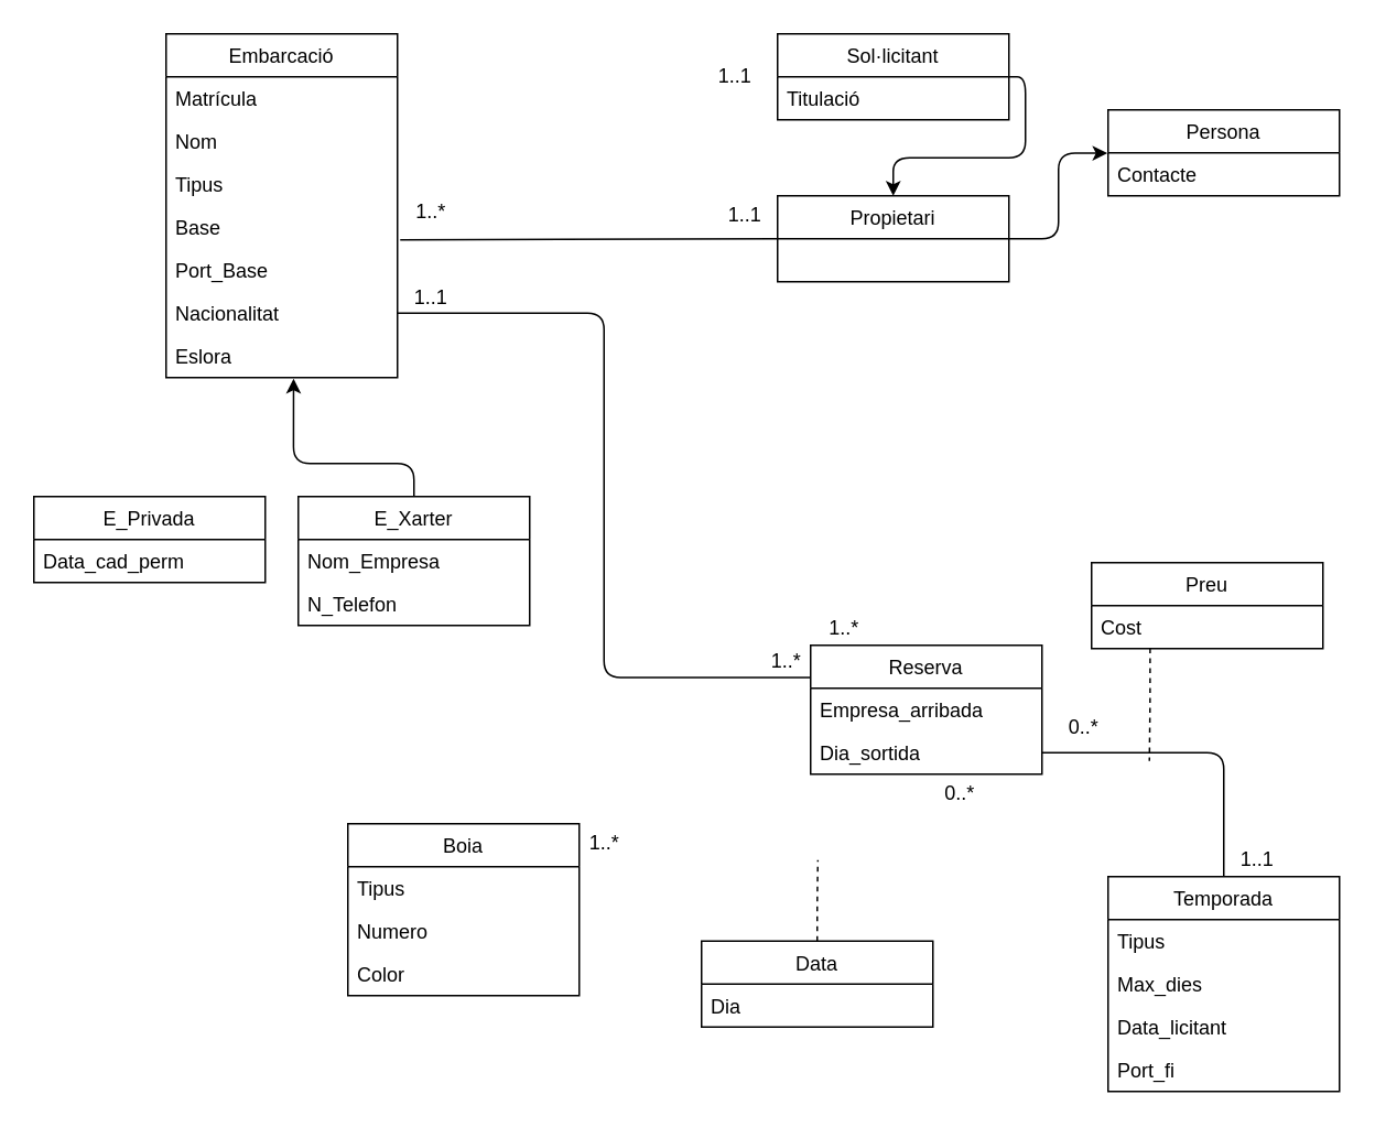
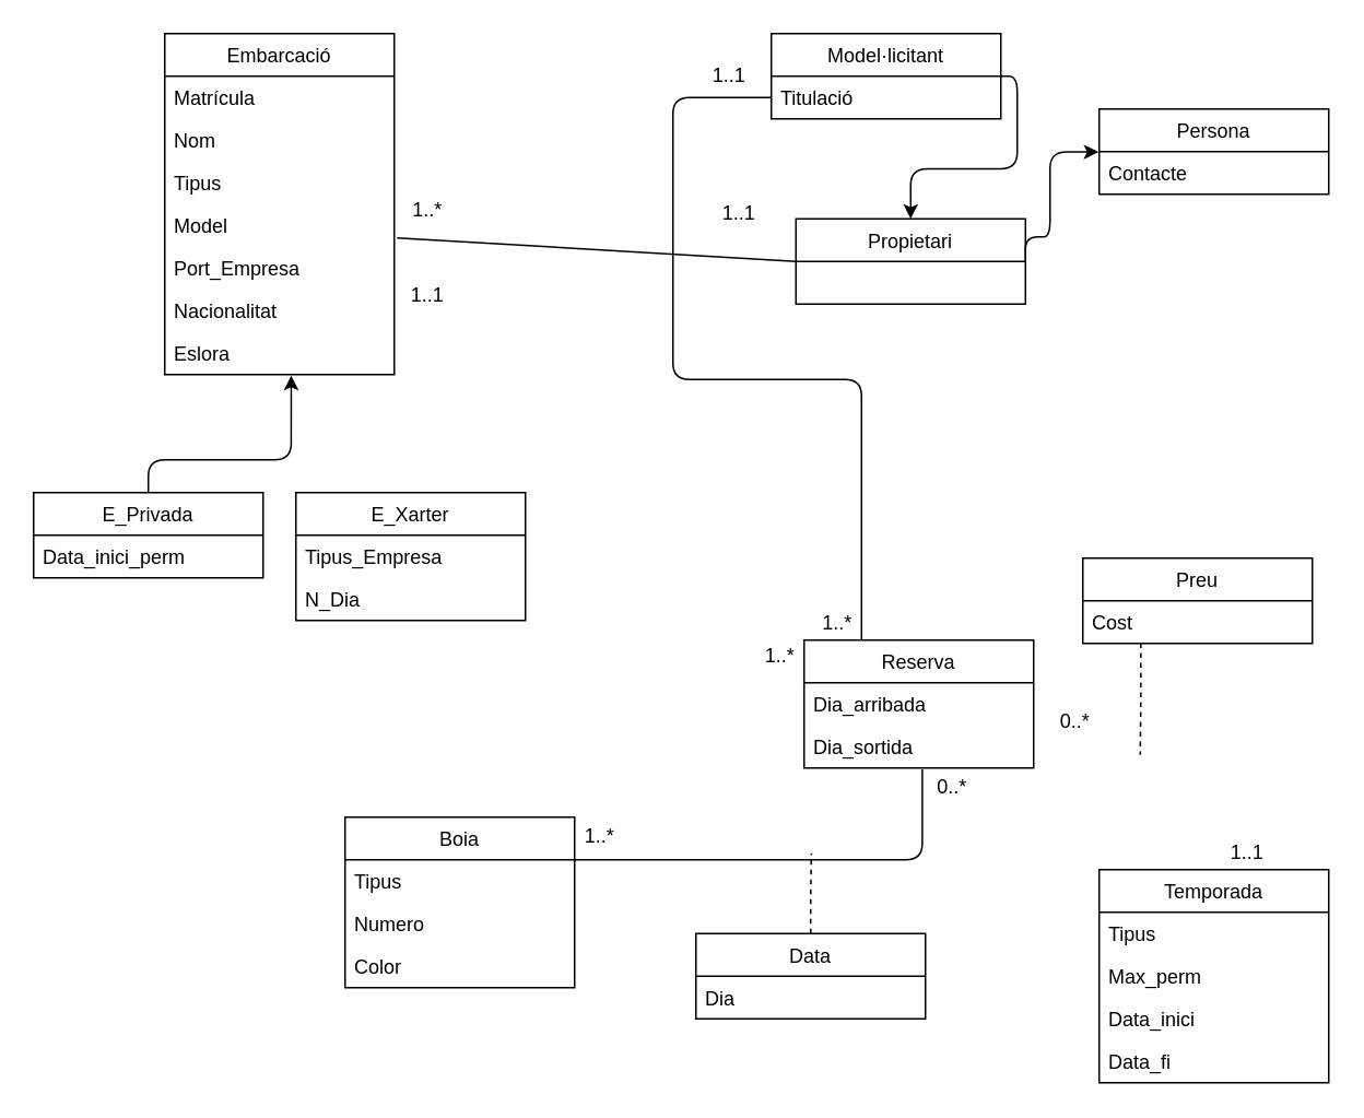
- <mxCell id="18" value="Sol·licitant" style="swimlane;fontStyle=0;childLayout=stackLayout;horizontal=1;startSize=26;fillColor=none;horizontalStack=0;resizeParent=1;resizeParentMax=0;resizeLast=0;collapsible=1;marginBottom=0;" parent="1" vertex="1"><mxGeometry x="470" y="20" width="140" height="52" as="geometry" /></mxCell>
+ <mxCell id="18" value="Model·licitant" style="swimlane;fontStyle=0;childLayout=stackLayout;horizontal=1;startSize=26;fillColor=none;horizontalStack=0;resizeParent=1;resizeParentMax=0;resizeLast=0;collapsible=1;marginBottom=0;" parent="1" vertex="1"><mxGeometry x="470" y="20" width="140" height="52" as="geometry" /></mxCell>
- <mxCell id="6" value="Base" style="text;strokeColor=none;fillColor=none;align=left;verticalAlign=top;spacingLeft=4;spacingRight=4;overflow=hidden;rotatable=0;points=[[0,0.5],[1,0.5]];portConstraint=eastwest;" parent="2" vertex="1"><mxGeometry y="104" width="140" height="26" as="geometry" /></mxCell>
+ <mxCell id="6" value="Model" style="text;strokeColor=none;fillColor=none;align=left;verticalAlign=top;spacingLeft=4;spacingRight=4;overflow=hidden;rotatable=0;points=[[0,0.5],[1,0.5]];portConstraint=eastwest;" parent="2" vertex="1"><mxGeometry y="104" width="140" height="26" as="geometry" /></mxCell>
- <mxCell id="22" value="Propietari" style="swimlane;fontStyle=0;childLayout=stackLayout;horizontal=1;startSize=26;fillColor=none;horizontalStack=0;resizeParent=1;resizeParentMax=0;resizeLast=0;collapsible=1;marginBottom=0;" parent="1" vertex="1"><mxGeometry x="470" y="118" width="140" height="52" as="geometry" /></mxCell>
+ <mxCell id="22" value="Propietari" style="swimlane;fontStyle=0;childLayout=stackLayout;horizontal=1;startSize=26;fillColor=none;horizontalStack=0;resizeParent=1;resizeParentMax=0;resizeLast=0;collapsible=1;marginBottom=0;" parent="1" vertex="1"><mxGeometry x="485" y="133" width="140" height="52" as="geometry" /></mxCell>
- <mxCell id="7" value="Port_Base" style="text;strokeColor=none;fillColor=none;align=left;verticalAlign=top;spacingLeft=4;spacingRight=4;overflow=hidden;rotatable=0;points=[[0,0.5],[1,0.5]];portConstraint=eastwest;" parent="2" vertex="1"><mxGeometry y="130" width="140" height="26" as="geometry" /></mxCell>
+ <mxCell id="7" value="Port_Empresa" style="text;strokeColor=none;fillColor=none;align=left;verticalAlign=top;spacingLeft=4;spacingRight=4;overflow=hidden;rotatable=0;points=[[0,0.5],[1,0.5]];portConstraint=eastwest;" parent="2" vertex="1"><mxGeometry y="130" width="140" height="26" as="geometry" /></mxCell>
+ <mxCell id="51" style="edgeStyle=orthogonalEdgeStyle;html=1;exitX=0;exitY=0.5;exitDx=0;exitDy=0;entryX=0.25;entryY=0;entryDx=0;entryDy=0;endArrow=none;endFill=0;" parent="1" source="19" target="25" edge="1"><mxGeometry relative="1" as="geometry"><Array as="points"><mxPoint x="410" y="59" /><mxPoint x="410" y="231" /><mxPoint x="525" y="231" /></Array></mxGeometry></mxCell>
+ <mxCell id="10" style="edgeStyle=orthogonalEdgeStyle;html=1;exitX=0.5;exitY=0;exitDx=0;exitDy=0;entryX=0.551;entryY=1.023;entryDx=0;entryDy=0;entryPerimeter=0;" parent="1" source="11" target="9" edge="1"><mxGeometry relative="1" as="geometry"><Array as="points"><mxPoint x="90" y="280" /><mxPoint x="177" y="280" /></Array></mxGeometry></mxCell>
- <mxCell id="13" style="edgeStyle=orthogonalEdgeStyle;html=1;exitX=0.5;exitY=0;exitDx=0;exitDy=0;entryX=0.551;entryY=1.025;entryDx=0;entryDy=0;entryPerimeter=0;" parent="1" source="14" target="9" edge="1"><mxGeometry relative="1" as="geometry"><mxPoint x="170" y="240" as="targetPoint" /><Array as="points"><mxPoint x="250" y="280" /><mxPoint x="177" y="280" /></Array></mxGeometry></mxCell>
- <mxCell id="54" style="edgeStyle=orthogonalEdgeStyle;html=1;exitX=1;exitY=0.5;exitDx=0;exitDy=0;entryX=0;entryY=0.25;entryDx=0;entryDy=0;endArrow=none;endFill=0;" edge="1" parent="1" source="8" target="25"><mxGeometry relative="1" as="geometry" /></mxCell>
- <mxCell id="12" value="Data_cad_perm" style="text;strokeColor=none;fillColor=none;align=left;verticalAlign=top;spacingLeft=4;spacingRight=4;overflow=hidden;rotatable=0;points=[[0,0.5],[1,0.5]];portConstraint=eastwest;" parent="11" vertex="1"><mxGeometry y="26" width="140" height="26" as="geometry" /></mxCell>
+ <mxCell id="12" value="Data_inici_perm" style="text;strokeColor=none;fillColor=none;align=left;verticalAlign=top;spacingLeft=4;spacingRight=4;overflow=hidden;rotatable=0;points=[[0,0.5],[1,0.5]];portConstraint=eastwest;" parent="11" vertex="1"><mxGeometry y="26" width="140" height="26" as="geometry" /></mxCell>
- <mxCell id="15" value="Nom_Empresa" style="text;strokeColor=none;fillColor=none;align=left;verticalAlign=top;spacingLeft=4;spacingRight=4;overflow=hidden;rotatable=0;points=[[0,0.5],[1,0.5]];portConstraint=eastwest;" parent="14" vertex="1"><mxGeometry y="26" width="140" height="26" as="geometry" /></mxCell>
+ <mxCell id="15" value="Tipus_Empresa" style="text;strokeColor=none;fillColor=none;align=left;verticalAlign=top;spacingLeft=4;spacingRight=4;overflow=hidden;rotatable=0;points=[[0,0.5],[1,0.5]];portConstraint=eastwest;" parent="14" vertex="1"><mxGeometry y="26" width="140" height="26" as="geometry" /></mxCell>
- <mxCell id="16" value="N_Telefon" style="text;strokeColor=none;fillColor=none;align=left;verticalAlign=top;spacingLeft=4;spacingRight=4;overflow=hidden;rotatable=0;points=[[0,0.5],[1,0.5]];portConstraint=eastwest;" parent="14" vertex="1"><mxGeometry y="52" width="140" height="26" as="geometry" /></mxCell>
+ <mxCell id="16" value="N_Dia" style="text;strokeColor=none;fillColor=none;align=left;verticalAlign=top;spacingLeft=4;spacingRight=4;overflow=hidden;rotatable=0;points=[[0,0.5],[1,0.5]];portConstraint=eastwest;" parent="14" vertex="1"><mxGeometry y="52" width="140" height="26" as="geometry" /></mxCell>
- <mxCell id="26" value="Empresa_arribada" style="text;strokeColor=none;fillColor=none;align=left;verticalAlign=top;spacingLeft=4;spacingRight=4;overflow=hidden;rotatable=0;points=[[0,0.5],[1,0.5]];portConstraint=eastwest;" parent="25" vertex="1"><mxGeometry y="26" width="140" height="26" as="geometry" /></mxCell>
+ <mxCell id="26" value="Dia_arribada" style="text;strokeColor=none;fillColor=none;align=left;verticalAlign=top;spacingLeft=4;spacingRight=4;overflow=hidden;rotatable=0;points=[[0,0.5],[1,0.5]];portConstraint=eastwest;" parent="25" vertex="1"><mxGeometry y="26" width="140" height="26" as="geometry" /></mxCell>
- <mxCell id="45" style="edgeStyle=orthogonalEdgeStyle;html=1;exitX=1;exitY=0.5;exitDx=0;exitDy=0;entryX=0.5;entryY=0;entryDx=0;entryDy=0;endArrow=none;endFill=0;" parent="1" source="27" target="28" edge="1"><mxGeometry relative="1" as="geometry" /></mxCell>
+ <mxCell id="35" style="edgeStyle=orthogonalEdgeStyle;html=1;exitX=1;exitY=0.25;exitDx=0;exitDy=0;entryX=0.515;entryY=1.032;entryDx=0;entryDy=0;entryPerimeter=0;endArrow=none;endFill=0;" parent="1" source="36" target="27" edge="1"><mxGeometry relative="1" as="geometry" /></mxCell>
- <mxCell id="30" value="Max_dies" style="text;strokeColor=none;fillColor=none;align=left;verticalAlign=top;spacingLeft=4;spacingRight=4;overflow=hidden;rotatable=0;points=[[0,0.5],[1,0.5]];portConstraint=eastwest;" parent="28" vertex="1"><mxGeometry y="52" width="140" height="26" as="geometry" /></mxCell>
+ <mxCell id="30" value="Max_perm" style="text;strokeColor=none;fillColor=none;align=left;verticalAlign=top;spacingLeft=4;spacingRight=4;overflow=hidden;rotatable=0;points=[[0,0.5],[1,0.5]];portConstraint=eastwest;" parent="28" vertex="1"><mxGeometry y="52" width="140" height="26" as="geometry" /></mxCell>
- <mxCell id="31" value="Data_licitant" style="text;strokeColor=none;fillColor=none;align=left;verticalAlign=top;spacingLeft=4;spacingRight=4;overflow=hidden;rotatable=0;points=[[0,0.5],[1,0.5]];portConstraint=eastwest;" parent="28" vertex="1"><mxGeometry y="78" width="140" height="26" as="geometry" /></mxCell>
+ <mxCell id="31" value="Data_inici" style="text;strokeColor=none;fillColor=none;align=left;verticalAlign=top;spacingLeft=4;spacingRight=4;overflow=hidden;rotatable=0;points=[[0,0.5],[1,0.5]];portConstraint=eastwest;" parent="28" vertex="1"><mxGeometry y="78" width="140" height="26" as="geometry" /></mxCell>
- <mxCell id="32" value="Port_fi" style="text;strokeColor=none;fillColor=none;align=left;verticalAlign=top;spacingLeft=4;spacingRight=4;overflow=hidden;rotatable=0;points=[[0,0.5],[1,0.5]];portConstraint=eastwest;" parent="28" vertex="1"><mxGeometry y="104" width="140" height="26" as="geometry" /></mxCell>
+ <mxCell id="32" value="Data_fi" style="text;strokeColor=none;fillColor=none;align=left;verticalAlign=top;spacingLeft=4;spacingRight=4;overflow=hidden;rotatable=0;points=[[0,0.5],[1,0.5]];portConstraint=eastwest;" parent="28" vertex="1"><mxGeometry y="104" width="140" height="26" as="geometry" /></mxCell>
